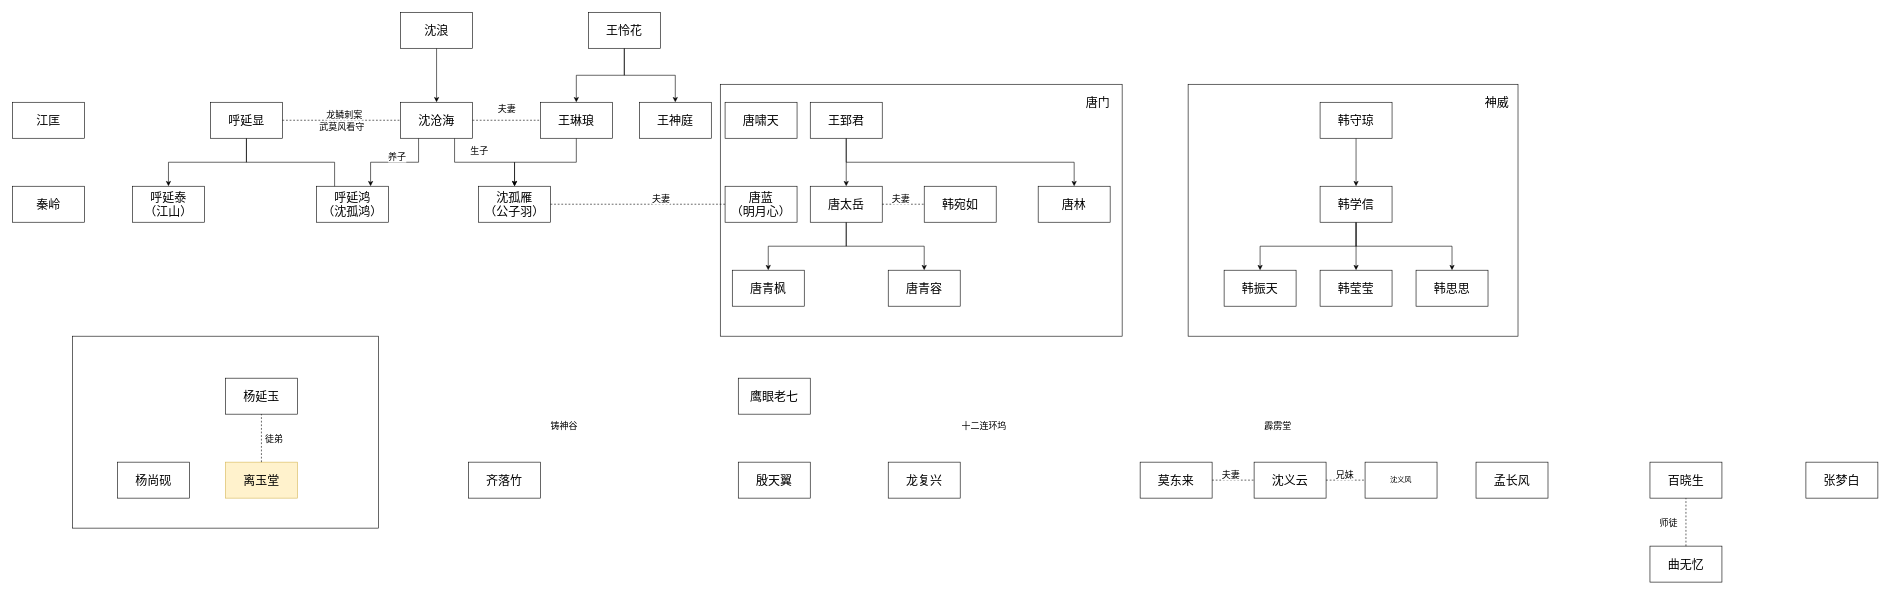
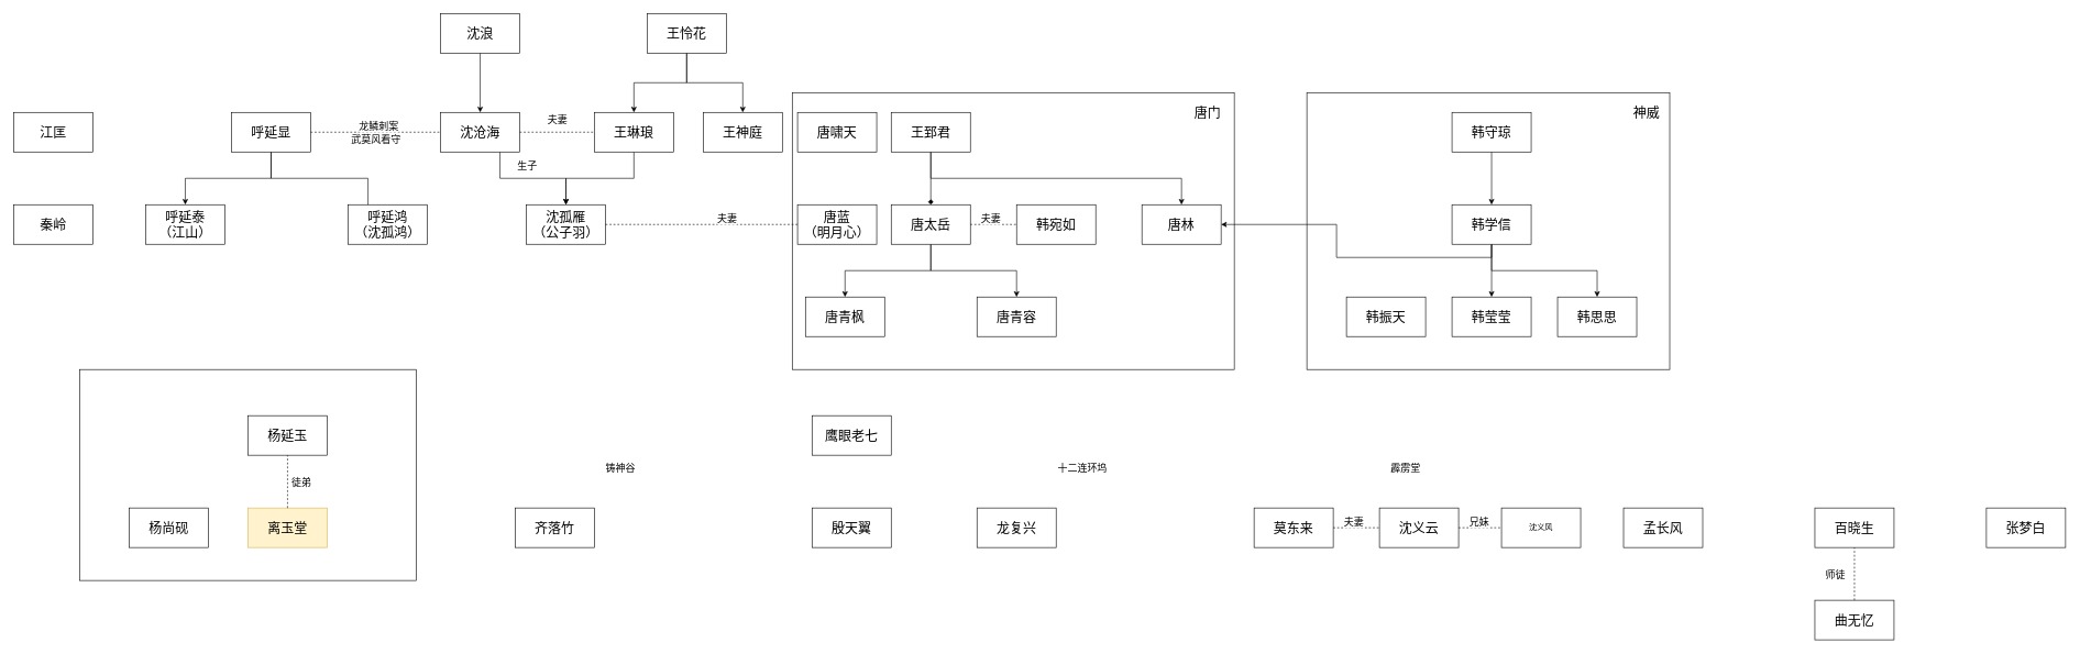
- <mxCell id="9" value="" style="edgeStyle=orthogonalEdgeStyle;rounded=0;orthogonalLoop=1;jettySize=auto;html=1;exitX=0.25;exitY=1;exitDx=0;exitDy=0;entryX=0.75;entryY=0;entryDx=0;entryDy=0;" parent="1" source="11" target="12" edge="1"><mxGeometry relative="1" as="geometry" /></mxCell>
- <mxCell id="10" value="&lt;font style=&quot;font-size: 15px&quot;&gt;养子&lt;/font&gt;" style="text;html=1;resizable=0;points=[];align=center;verticalAlign=middle;labelBackgroundColor=#ffffff;" parent="9" vertex="1" connectable="0"><mxGeometry x="-0.579" y="-21" relative="1" as="geometry"><mxPoint x="-16" y="-4" as="offset" /></mxGeometry></mxCell>
- <mxCell id="34" style="edgeStyle=orthogonalEdgeStyle;rounded=0;orthogonalLoop=1;jettySize=auto;html=1;exitX=0.5;exitY=1;exitDx=0;exitDy=0;entryX=0.5;entryY=0;entryDx=0;entryDy=0;" parent="1" source="36" target="30" edge="1"><mxGeometry relative="1" as="geometry" /></mxCell>
+ <mxCell id="34" style="edgeStyle=orthogonalEdgeStyle;rounded=0;orthogonalLoop=1;jettySize=auto;html=1;exitX=0.5;exitY=1;exitDx=0;exitDy=0;entryX=0.5;entryY=0;entryDx=0;entryDy=0;endArrow=diamond;" parent="1" source="36" target="30" edge="1"><mxGeometry relative="1" as="geometry" /></mxCell>
- <mxCell id="54" style="edgeStyle=orthogonalEdgeStyle;rounded=0;orthogonalLoop=1;jettySize=auto;html=1;exitX=0.5;exitY=1;exitDx=0;exitDy=0;entryX=0.5;entryY=0;entryDx=0;entryDy=0;" parent="1" source="56" target="58" edge="1"><mxGeometry relative="1" as="geometry" /></mxCell>
+ <mxCell id="54" style="edgeStyle=orthogonalEdgeStyle;rounded=0;orthogonalLoop=1;jettySize=auto;html=1;exitX=0.5;exitY=1;exitDx=0;exitDy=0;" parent="1" source="56" target="24" edge="1"><mxGeometry relative="1" as="geometry" /></mxCell>
